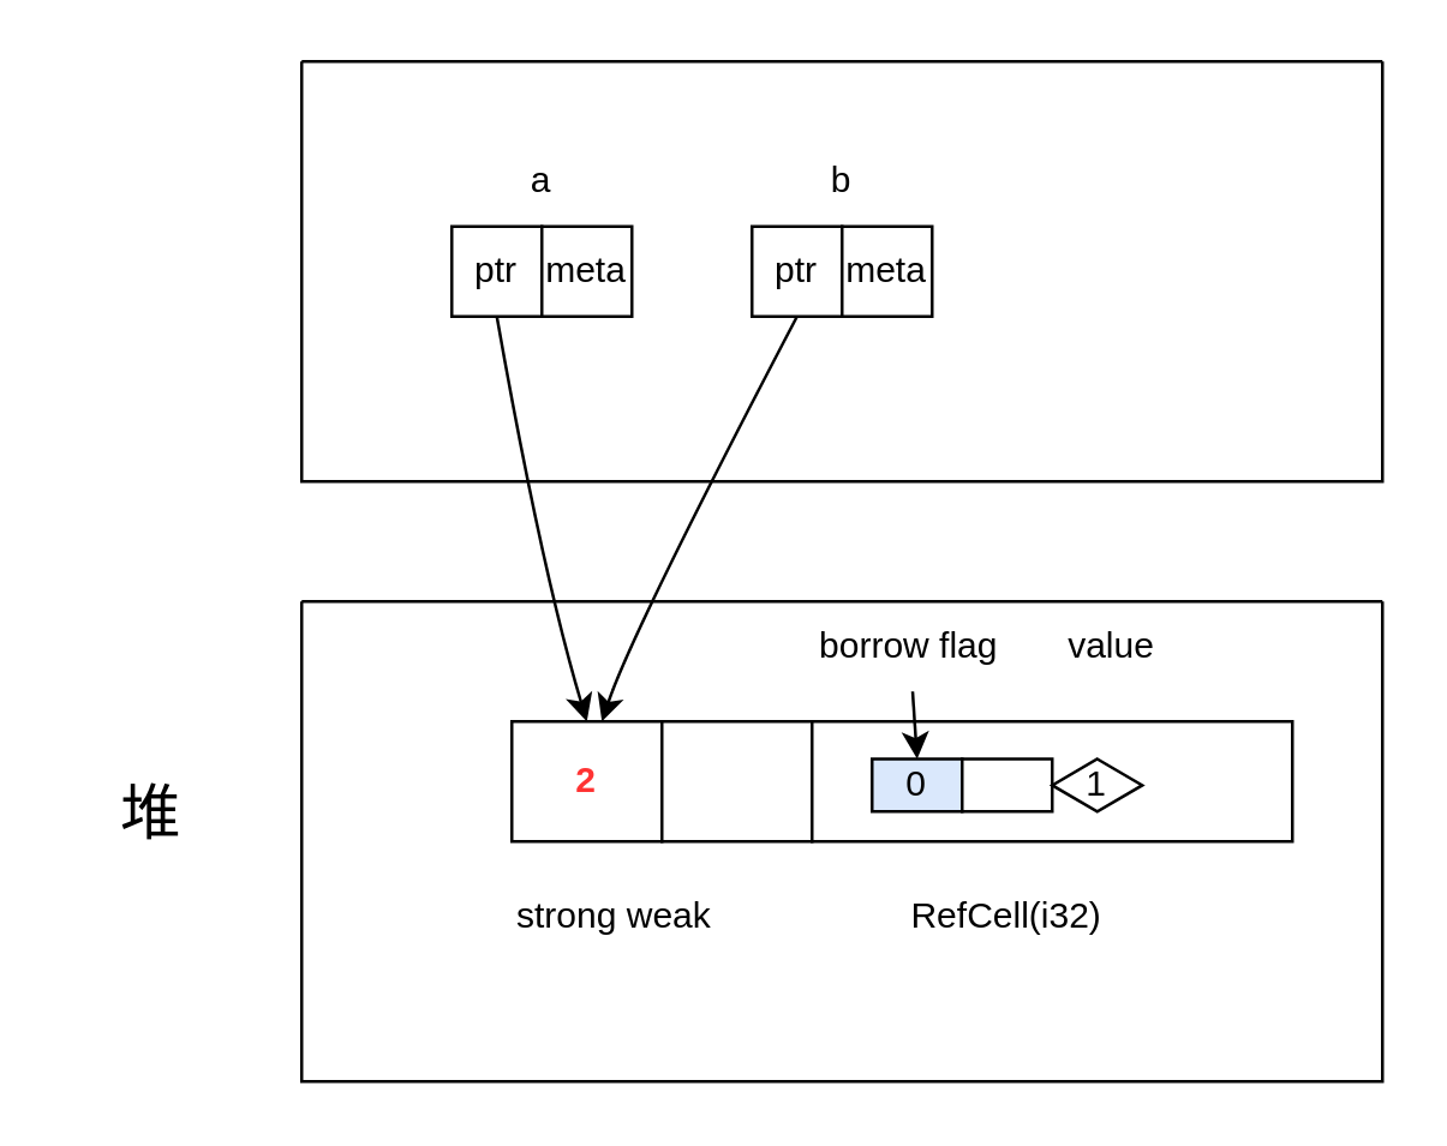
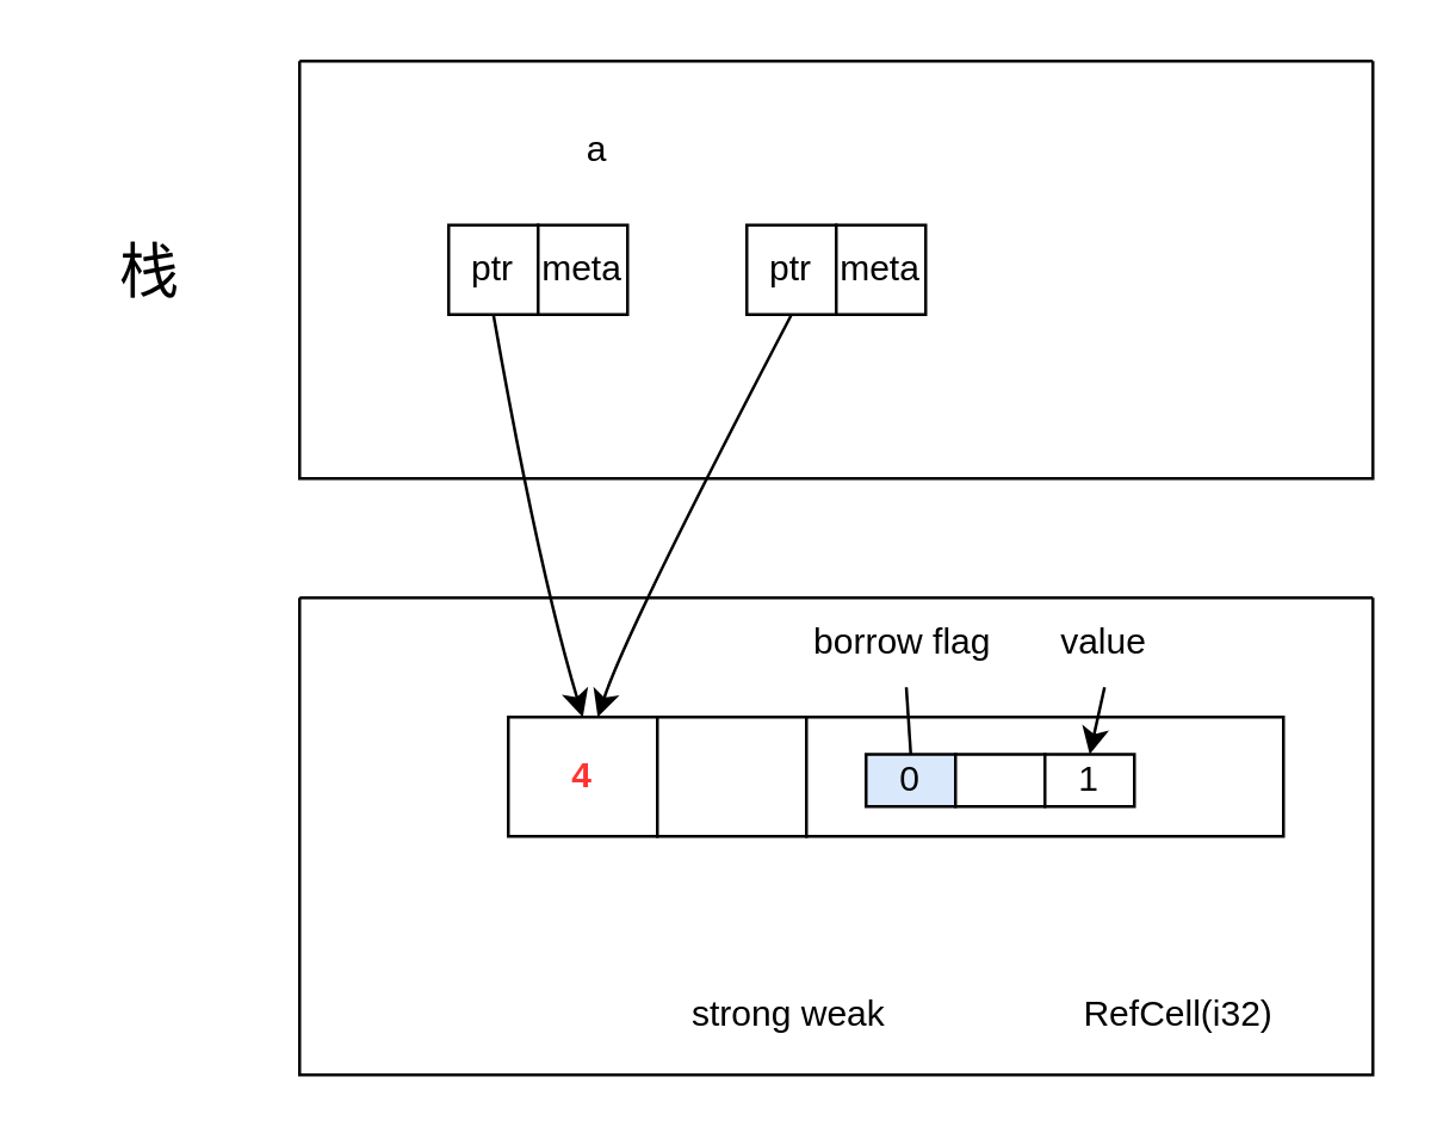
- <mxCell id="10" value="a" style="text;html=1;strokeColor=none;fillColor=none;align=center;verticalAlign=middle;whiteSpace=wrap;rounded=0;" vertex="1" parent="1"><mxGeometry x="150" y="45" width="60" height="30" as="geometry" /></mxCell>
+ <mxCell id="10" value="a" style="text;html=1;strokeColor=none;fillColor=none;align=center;verticalAlign=middle;whiteSpace=wrap;rounded=0;" vertex="1" parent="1"><mxGeometry x="170" y="35" width="60" height="30" as="geometry" /></mxCell>
- <mxCell id="5" value="b" style="text;html=1;strokeColor=none;fillColor=none;align=center;verticalAlign=middle;whiteSpace=wrap;rounded=0;" vertex="1" parent="2"><mxGeometry x="150" y="25" width="60" height="30" as="geometry" /></mxCell>
+ <mxCell id="6" value="&lt;font style=&quot;font-size: 20px;&quot;&gt;栈&lt;/font&gt;" style="text;html=1;strokeColor=none;fillColor=none;align=center;verticalAlign=middle;whiteSpace=wrap;rounded=0;" vertex="1" parent="1"><mxGeometry x="20" y="75" width="60" height="30" as="geometry" /></mxCell>
+ <mxCell id="22" value="" style="endArrow=classic;html=1;rounded=0;exitX=0.5;exitY=1;exitDx=0;exitDy=0;entryX=0.5;entryY=0;entryDx=0;entryDy=0;" edge="1" parent="11" source="20" target="18"><mxGeometry width="50" height="50" relative="1" as="geometry"><mxPoint x="340" y="120" as="sourcePoint" /><mxPoint x="390" y="70" as="targetPoint" /></mxGeometry></mxCell>
- <mxCell id="21" value="" style="endArrow=classic;html=1;rounded=0;entryX=0.5;entryY=0;entryDx=0;entryDy=0;" edge="1" parent="11" source="19" target="16"><mxGeometry width="50" height="50" relative="1" as="geometry"><mxPoint x="210" y="150" as="sourcePoint" /><mxPoint x="260" y="100" as="targetPoint" /></mxGeometry></mxCell>
+ <mxCell id="21" value="" style="endArrow=none;html=1;rounded=0;entryX=0.5;entryY=0;entryDx=0;entryDy=0;" edge="1" parent="11" source="19" target="16"><mxGeometry width="50" height="50" relative="1" as="geometry"><mxPoint x="210" y="150" as="sourcePoint" /><mxPoint x="260" y="100" as="targetPoint" /></mxGeometry></mxCell>
- <mxCell id="12" value="&lt;b&gt;&lt;font color=&quot;#ff3333&quot;&gt;2&lt;/font&gt;&lt;/b&gt;" style="rounded=0;whiteSpace=wrap;html=1;" vertex="1" parent="11"><mxGeometry x="70" y="40" width="50" height="40" as="geometry" /></mxCell>
+ <mxCell id="12" value="&lt;b&gt;&lt;font color=&quot;#ff3333&quot;&gt;4&lt;/font&gt;&lt;/b&gt;" style="rounded=0;whiteSpace=wrap;html=1;" vertex="1" parent="11"><mxGeometry x="70" y="40" width="50" height="40" as="geometry" /></mxCell>
- <mxCell id="18" value="1" style="rhombus;whiteSpace=wrap;html=1;" vertex="1" parent="11"><mxGeometry x="250" y="52.5" width="30" height="17.5" as="geometry" /></mxCell>
+ <mxCell id="18" value="1" style="rounded=0;whiteSpace=wrap;html=1;" vertex="1" parent="11"><mxGeometry x="250" y="52.5" width="30" height="17.5" as="geometry" /></mxCell>
- <mxCell id="7" value="&lt;font style=&quot;font-size: 20px;&quot;&gt;堆&lt;/font&gt;" style="text;html=1;strokeColor=none;fillColor=none;align=center;verticalAlign=middle;whiteSpace=wrap;rounded=0;" vertex="1" parent="1"><mxGeometry x="20" y="255" width="60" height="30" as="geometry" /></mxCell>
- <mxCell id="15" value="strong weak&amp;nbsp; &amp;nbsp; &amp;nbsp; &amp;nbsp; &amp;nbsp; &amp;nbsp; &amp;nbsp; &amp;nbsp; &amp;nbsp; &amp;nbsp; RefCell(i32)" style="text;html=1;strokeColor=none;fillColor=none;align=left;verticalAlign=middle;whiteSpace=wrap;rounded=0;fontColor=#000000;" vertex="1" parent="11"><mxGeometry x="70" y="90" width="220" height="30" as="geometry" /></mxCell>
+ <mxCell id="15" value="strong weak&amp;nbsp; &amp;nbsp; &amp;nbsp; &amp;nbsp; &amp;nbsp; &amp;nbsp; &amp;nbsp; &amp;nbsp; &amp;nbsp; &amp;nbsp; RefCell(i32)" style="text;html=1;strokeColor=none;fillColor=none;align=left;verticalAlign=middle;whiteSpace=wrap;rounded=0;fontColor=#000000;" vertex="1" parent="11"><mxGeometry x="130" y="125" width="220" height="30" as="geometry" /></mxCell>
